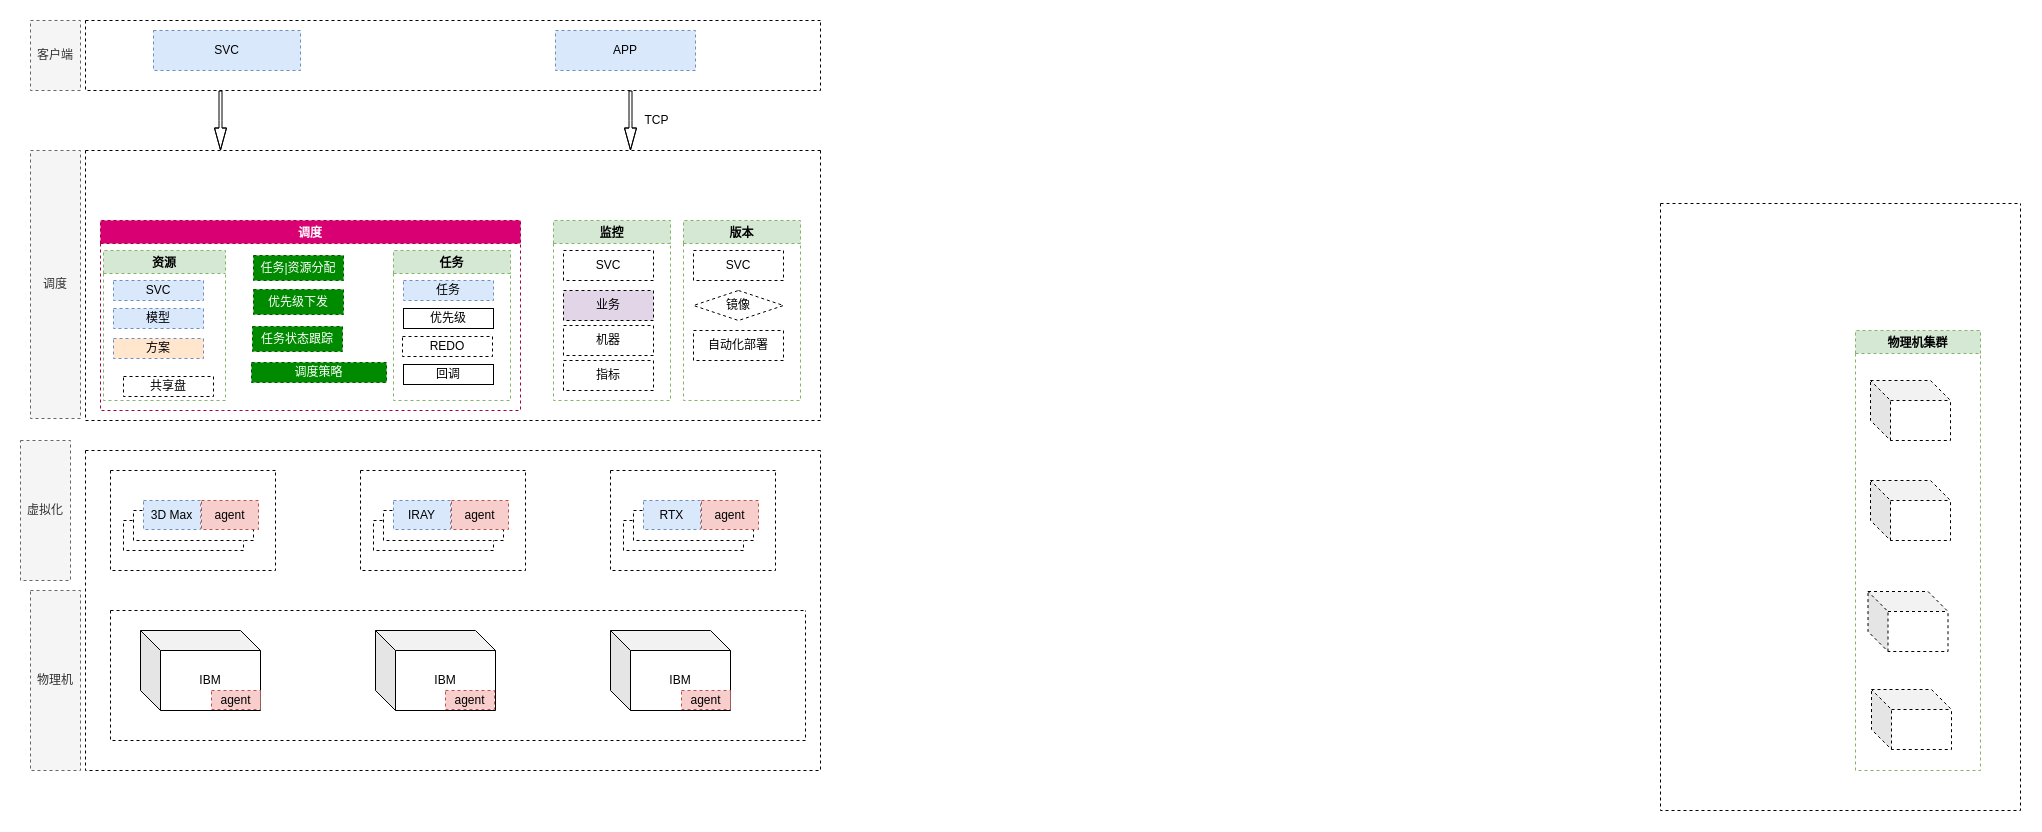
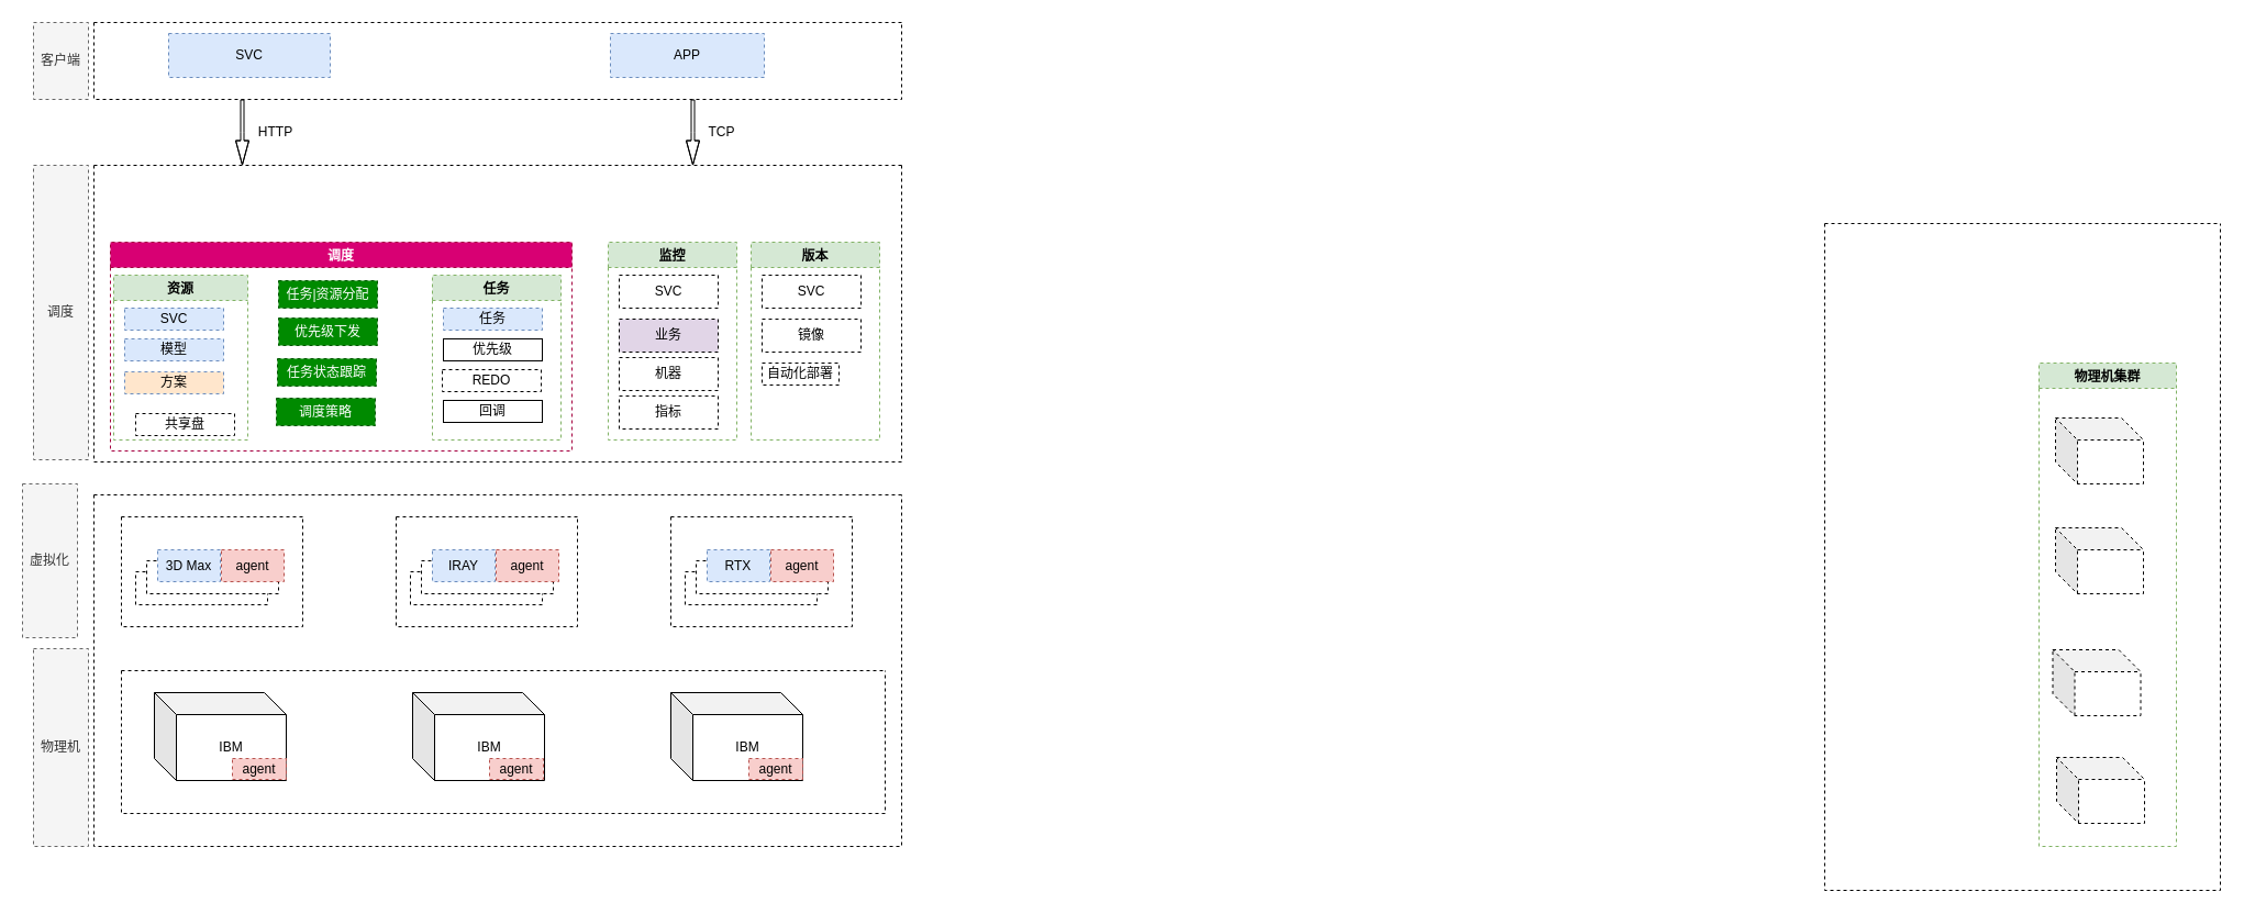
+ <mxCell id="47" value="HTTP" style="text;html=1;align=center;verticalAlign=middle;resizable=0;points=[];autosize=1;strokeColor=none;fillColor=none;" parent="1" vertex="1"><mxGeometry x="225" y="110" width="50" height="20" as="geometry" /></mxCell>
- <mxCell id="42" value="镜像" style="rhombus;whiteSpace=wrap;html=1;dashed=1;" parent="1" vertex="1"><mxGeometry x="693" y="290" width="90" height="30" as="geometry" /></mxCell>
+ <mxCell id="42" value="镜像" style="rounded=0;whiteSpace=wrap;html=1;dashed=1;" parent="1" vertex="1"><mxGeometry x="693" y="290" width="90" height="30" as="geometry" /></mxCell>
- <mxCell id="66" value="自动化部署" style="rounded=0;whiteSpace=wrap;html=1;dashed=1;" vertex="1" parent="1"><mxGeometry x="693" y="330" width="90" height="30" as="geometry" /></mxCell>
+ <mxCell id="66" value="自动化部署" style="rounded=0;whiteSpace=wrap;html=1;dashed=1;" vertex="1" parent="1"><mxGeometry x="693" y="330" width="70" height="20" as="geometry" /></mxCell>
- <mxCell id="65" value="调度策略" style="rounded=0;whiteSpace=wrap;html=1;dashed=1;fillColor=#008a00;fontColor=#ffffff;strokeColor=#005700;" vertex="1" parent="1"><mxGeometry x="251" y="362" width="135" height="20" as="geometry" /></mxCell>
+ <mxCell id="65" value="调度策略" style="rounded=0;whiteSpace=wrap;html=1;dashed=1;fillColor=#008a00;fontColor=#ffffff;strokeColor=#005700;" vertex="1" parent="1"><mxGeometry x="251" y="362" width="90" height="25" as="geometry" /></mxCell>
